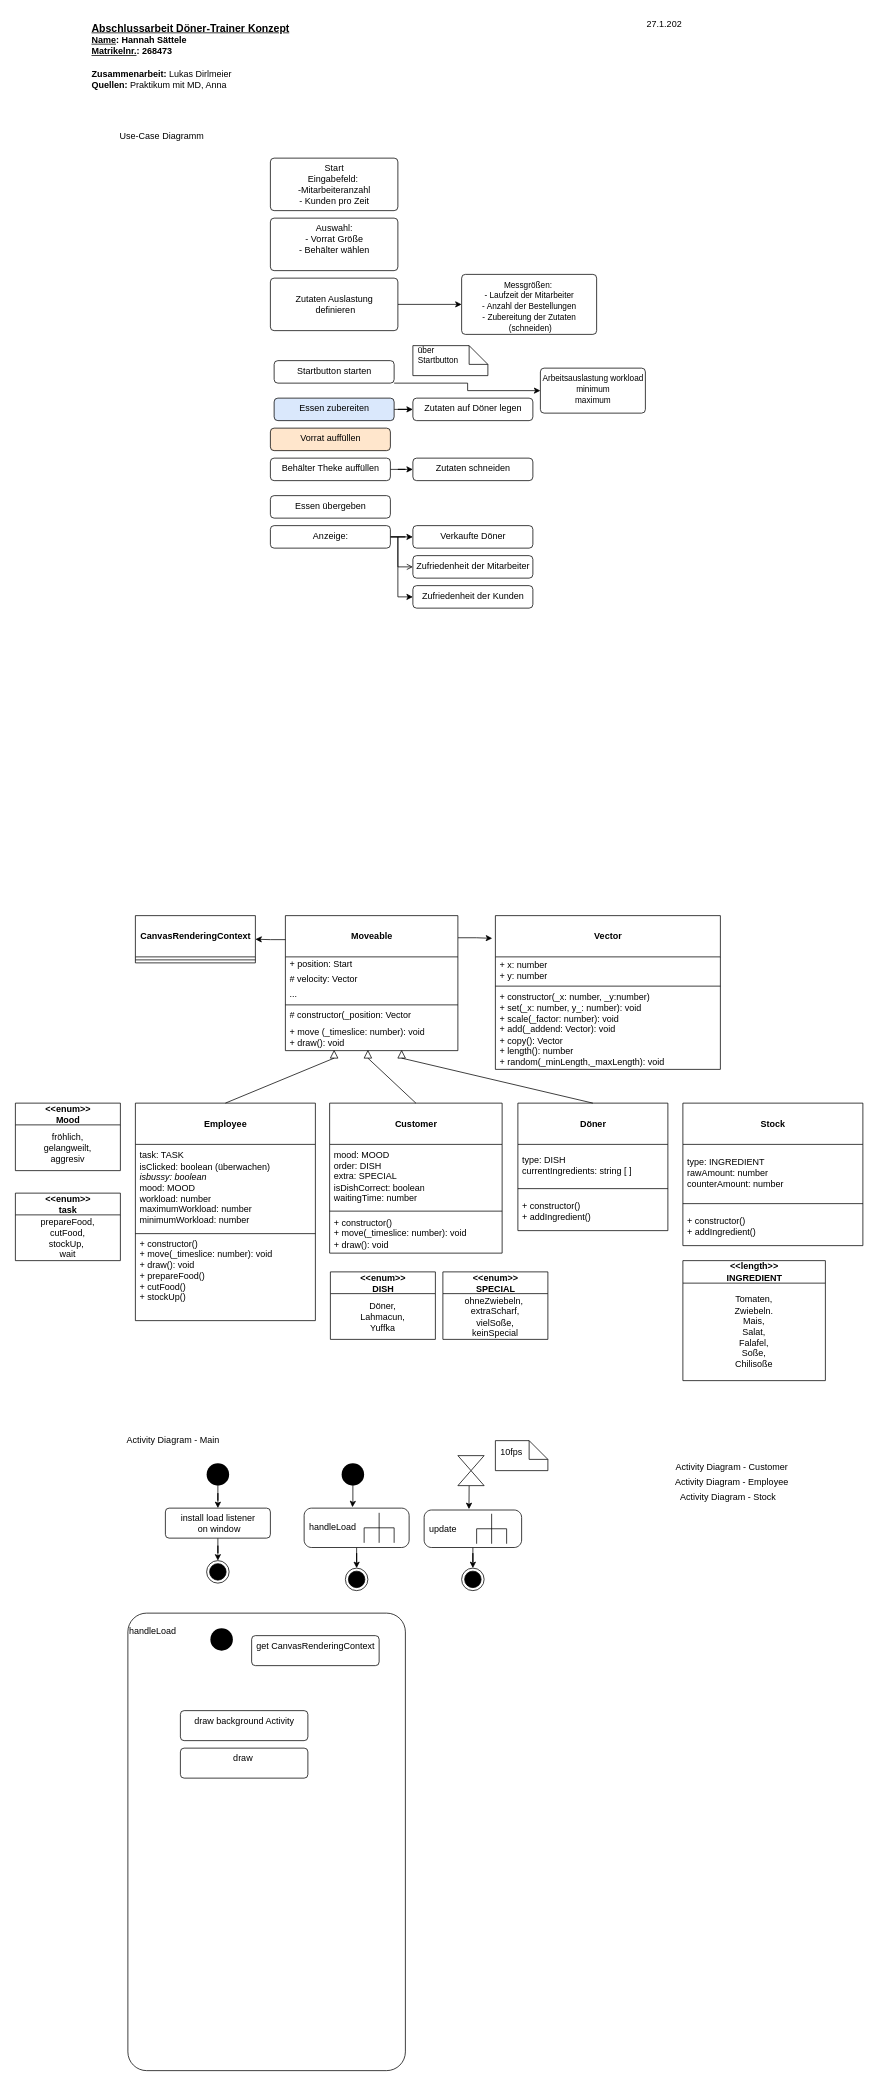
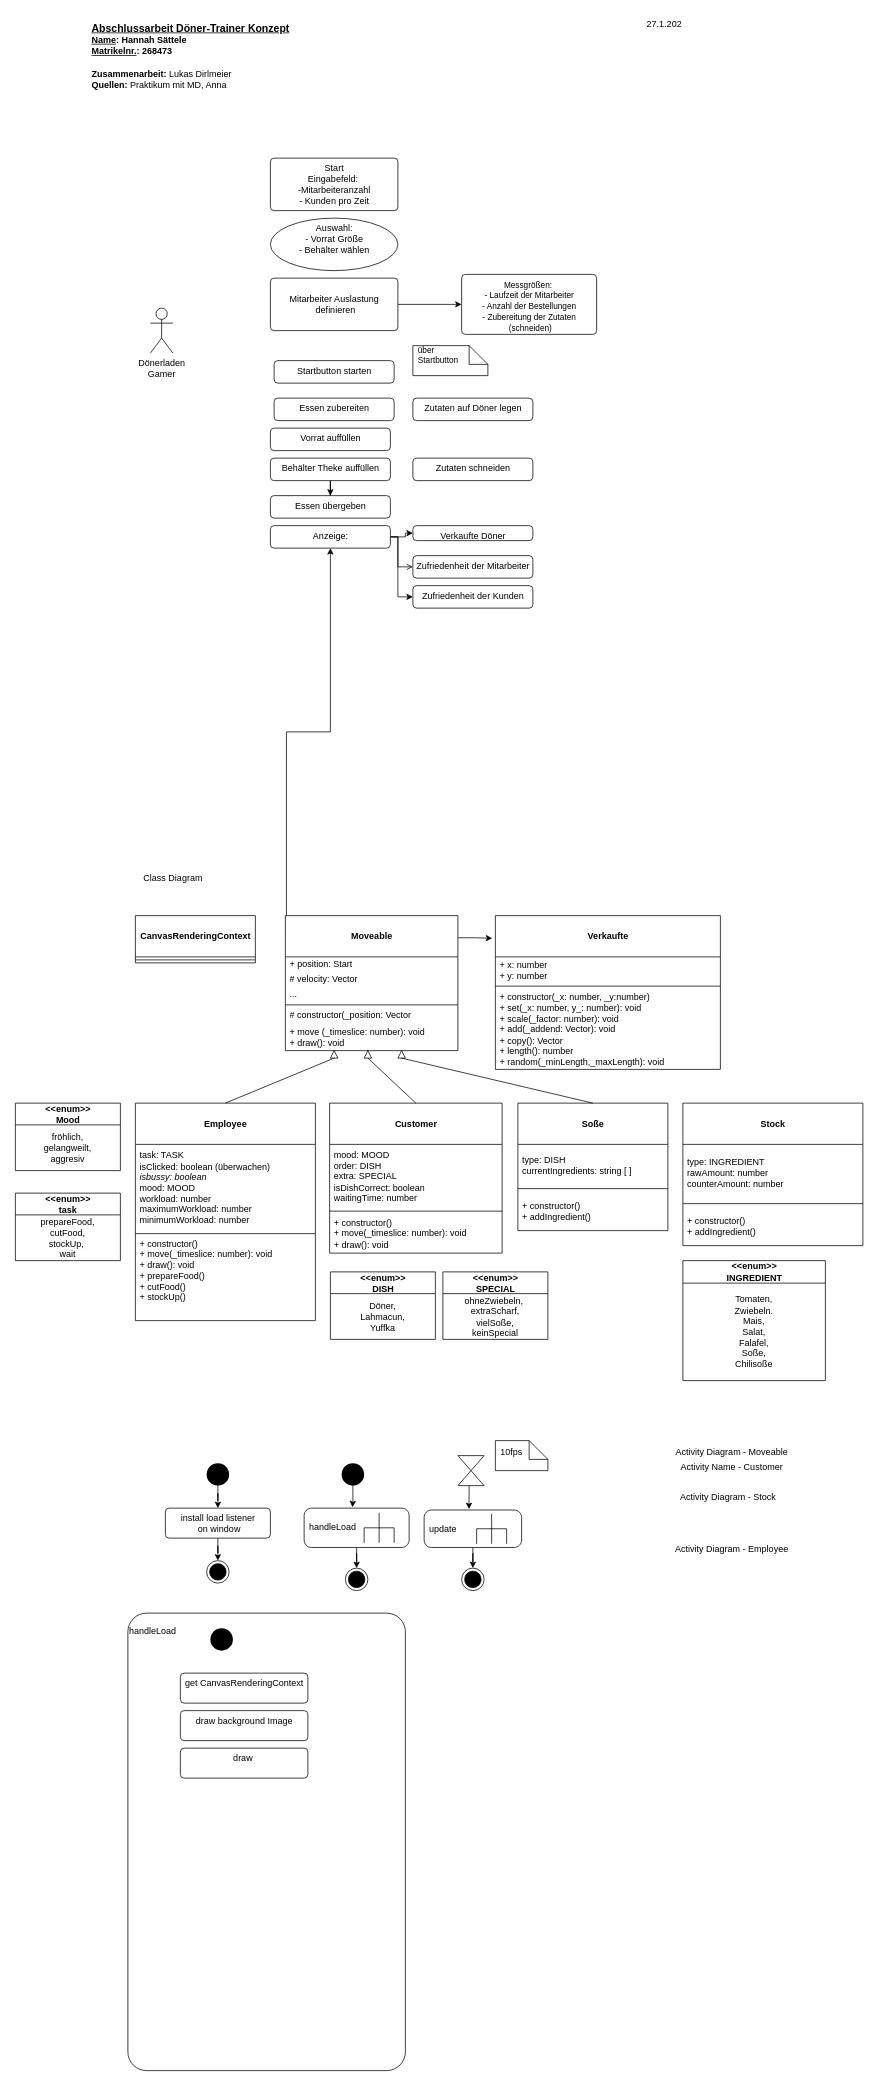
- <mxCell id="5" value="&lt;font style=&quot;font-size: 12px&quot;&gt;Use-Case Diagramm&lt;/font&gt;" style="text;html=1;align=center;verticalAlign=middle;resizable=0;points=[];autosize=1;strokeColor=none;fillColor=none;fontSize=14;" parent="1" vertex="1"><mxGeometry x="150" y="170" width="130" height="20" as="geometry" /></mxCell>
- <mxCell id="7" value="Auswahl:&lt;br&gt;- Vorrat Größe&lt;br&gt;- Behälter wählen" style="html=1;align=center;verticalAlign=top;rounded=1;absoluteArcSize=1;arcSize=10;dashed=0;" parent="1" vertex="1"><mxGeometry x="360" y="290" width="170" height="70" as="geometry" /></mxCell>
+ <mxCell id="7" value="Auswahl:&lt;br&gt;- Vorrat Größe&lt;br&gt;- Behälter wählen" style="ellipse;html=1;align=center;verticalAlign=top;absoluteArcSize=1;arcSize=10;dashed=0;" parent="1" vertex="1"><mxGeometry x="360" y="290" width="170" height="70" as="geometry" /></mxCell>
- <mxCell id="9" value="&lt;br&gt;Zutaten Auslastung&lt;br&gt;&amp;nbsp;definieren" style="html=1;align=center;verticalAlign=top;rounded=1;absoluteArcSize=1;arcSize=10;dashed=0;" parent="1" vertex="1"><mxGeometry x="360" y="370" width="170" height="70" as="geometry" /></mxCell>
+ <mxCell id="9" value="&lt;br&gt;Mitarbeiter Auslastung&lt;br&gt;&amp;nbsp;definieren" style="html=1;align=center;verticalAlign=top;rounded=1;absoluteArcSize=1;arcSize=10;dashed=0;" parent="1" vertex="1"><mxGeometry x="360" y="370" width="170" height="70" as="geometry" /></mxCell>
+ <mxCell id="2" value="Dönerladen&lt;br&gt;Gamer" style="shape=umlActor;verticalLabelPosition=bottom;verticalAlign=top;html=1;" parent="1" vertex="1"><mxGeometry x="200" y="410" width="30" height="60" as="geometry" /></mxCell>
- <mxCell id="11" style="edgeStyle=orthogonalEdgeStyle;rounded=0;orthogonalLoop=1;jettySize=auto;html=1;entryX=0;entryY=0.5;entryDx=0;entryDy=0;fontSize=12;" parent="1" source="12" target="90" edge="1"><mxGeometry relative="1" as="geometry"><Array as="points"><mxPoint x="623" y="510" /><mxPoint x="623" y="520" /></Array></mxGeometry></mxCell>
- <mxCell id="90" value="&lt;span style=&quot;font-size: 11px&quot;&gt;Arbeitsauslastung workload&lt;br&gt;minimum&lt;br&gt;maximum&lt;br&gt;&lt;/span&gt;" style="html=1;align=center;verticalAlign=top;rounded=1;absoluteArcSize=1;arcSize=10;dashed=0;" parent="1" vertex="1"><mxGeometry x="720" y="490" width="140" height="60" as="geometry" /></mxCell>
- <mxCell id="16" value="Essen zubereiten" style="html=1;align=center;verticalAlign=top;rounded=1;absoluteArcSize=1;arcSize=10;dashed=0;fillColor=#dae8fc;" parent="1" vertex="1"><mxGeometry x="365" y="530" width="160" height="30" as="geometry" /></mxCell>
+ <mxCell id="16" value="Essen zubereiten" style="html=1;align=center;verticalAlign=top;rounded=1;absoluteArcSize=1;arcSize=10;dashed=0;" parent="1" vertex="1"><mxGeometry x="365" y="530" width="160" height="30" as="geometry" /></mxCell>
- <mxCell id="15" value="" style="edgeStyle=orthogonalEdgeStyle;rounded=0;orthogonalLoop=1;jettySize=auto;html=1;fontSize=11;" parent="1" source="16" target="29" edge="1"><mxGeometry relative="1" as="geometry" /></mxCell>
- <mxCell id="17" value="Vorrat auffüllen" style="html=1;align=center;verticalAlign=top;rounded=1;absoluteArcSize=1;arcSize=10;dashed=0;fillColor=#ffe6cc;" parent="1" vertex="1"><mxGeometry x="360" y="570" width="160" height="30" as="geometry" /></mxCell>
+ <mxCell id="17" value="Vorrat auffüllen" style="html=1;align=center;verticalAlign=top;rounded=1;absoluteArcSize=1;arcSize=10;dashed=0;" parent="1" vertex="1"><mxGeometry x="360" y="570" width="160" height="30" as="geometry" /></mxCell>
- <mxCell id="18" value="" style="edgeStyle=orthogonalEdgeStyle;rounded=0;orthogonalLoop=1;jettySize=auto;html=1;fontSize=11;" parent="1" source="19" target="28" edge="1"><mxGeometry relative="1" as="geometry" /></mxCell>
+ <mxCell id="18" value="" style="edgeStyle=orthogonalEdgeStyle;rounded=0;orthogonalLoop=1;jettySize=auto;html=1;fontSize=11;" parent="1" source="19" target="20" edge="1"><mxGeometry relative="1" as="geometry" /></mxCell>
- <mxCell id="25" value="Verkaufte Döner" style="html=1;align=center;verticalAlign=top;rounded=1;absoluteArcSize=1;arcSize=10;dashed=0;" parent="1" vertex="1"><mxGeometry x="550" y="700" width="160" height="30" as="geometry" /></mxCell>
+ <mxCell id="25" value="Verkaufte Döner" style="html=1;align=center;verticalAlign=top;rounded=1;absoluteArcSize=1;arcSize=10;dashed=0;" parent="1" vertex="1"><mxGeometry x="550" y="700" width="160" height="20" as="geometry" /></mxCell>
+ <mxCell id="31" value="Class Diagram" style="text;html=1;align=center;verticalAlign=middle;resizable=0;points=[];autosize=1;strokeColor=none;fillColor=none;fontSize=12;" parent="1" vertex="1"><mxGeometry x="185" y="1160" width="90" height="20" as="geometry" /></mxCell>
- <mxCell id="43" value="&lt;br&gt;&lt;b&gt;Vector&lt;/b&gt;" style="swimlane;fontStyle=0;align=center;verticalAlign=top;childLayout=stackLayout;horizontal=1;startSize=55;horizontalStack=0;resizeParent=1;resizeParentMax=0;resizeLast=0;collapsible=0;marginBottom=0;html=1;fontSize=12;" parent="1" vertex="1"><mxGeometry x="660" y="1220" width="300" height="205" as="geometry" /></mxCell>
+ <mxCell id="43" value="&lt;br&gt;&lt;b&gt;Verkaufte&lt;/b&gt;" style="swimlane;fontStyle=0;align=center;verticalAlign=top;childLayout=stackLayout;horizontal=1;startSize=55;horizontalStack=0;resizeParent=1;resizeParentMax=0;resizeLast=0;collapsible=0;marginBottom=0;html=1;fontSize=12;" parent="1" vertex="1"><mxGeometry x="660" y="1220" width="300" height="205" as="geometry" /></mxCell>
- <mxCell id="35" style="edgeStyle=orthogonalEdgeStyle;rounded=0;orthogonalLoop=1;jettySize=auto;html=1;entryX=1;entryY=0.5;entryDx=0;entryDy=0;fontSize=12;exitX=0.006;exitY=0.178;exitDx=0;exitDy=0;exitPerimeter=0;" parent="1" source="36" target="32" edge="1"><mxGeometry relative="1" as="geometry" /></mxCell>
+ <mxCell id="35" style="edgeStyle=orthogonalEdgeStyle;rounded=0;orthogonalLoop=1;jettySize=auto;html=1;fontSize=12;exitX=0.006;exitY=0.178;exitDx=0;exitDy=0;exitPerimeter=0;" parent="1" source="36" target="24" edge="1"><mxGeometry relative="1" as="geometry" /></mxCell>
- <mxCell id="97" value="&lt;br&gt;&lt;b&gt;Döner&lt;/b&gt;" style="swimlane;fontStyle=0;align=center;verticalAlign=top;childLayout=stackLayout;horizontal=1;startSize=55;horizontalStack=0;resizeParent=1;resizeParentMax=0;resizeLast=0;collapsible=0;marginBottom=0;html=1;fontSize=12;" parent="1" vertex="1"><mxGeometry x="690" y="1470" width="200" height="170" as="geometry" /></mxCell>
+ <mxCell id="97" value="&lt;br&gt;&lt;b&gt;Soße&lt;/b&gt;" style="swimlane;fontStyle=0;align=center;verticalAlign=top;childLayout=stackLayout;horizontal=1;startSize=55;horizontalStack=0;resizeParent=1;resizeParentMax=0;resizeLast=0;collapsible=0;marginBottom=0;html=1;fontSize=12;" parent="1" vertex="1"><mxGeometry x="690" y="1470" width="200" height="170" as="geometry" /></mxCell>
- <mxCell id="95" value="&amp;lt;&amp;lt;length&amp;gt;&amp;gt;&lt;br&gt;INGREDIENT&lt;br&gt;" style="swimlane;fontStyle=1;align=center;verticalAlign=middle;childLayout=stackLayout;horizontal=1;startSize=30;horizontalStack=0;resizeParent=1;resizeParentMax=0;resizeLast=0;collapsible=0;marginBottom=0;html=1;fontSize=12;" parent="1" vertex="1"><mxGeometry x="910" y="1680" width="190" height="160" as="geometry" /></mxCell>
+ <mxCell id="95" value="&amp;lt;&amp;lt;enum&amp;gt;&amp;gt;&lt;br&gt;INGREDIENT&lt;br&gt;" style="swimlane;fontStyle=1;align=center;verticalAlign=middle;childLayout=stackLayout;horizontal=1;startSize=30;horizontalStack=0;resizeParent=1;resizeParentMax=0;resizeLast=0;collapsible=0;marginBottom=0;html=1;fontSize=12;" parent="1" vertex="1"><mxGeometry x="910" y="1680" width="190" height="160" as="geometry" /></mxCell>
- <mxCell id="60" value="Activity Diagram - Main" style="text;html=1;align=center;verticalAlign=middle;resizable=0;points=[];autosize=1;strokeColor=none;fillColor=none;fontSize=12;" parent="1" vertex="1"><mxGeometry x="160" y="1910" width="140" height="20" as="geometry" /></mxCell>
+ <mxCell id="59" value="Activity Diagram - Moveable" style="text;html=1;align=center;verticalAlign=middle;resizable=0;points=[];autosize=1;strokeColor=none;fillColor=none;fontSize=12;" parent="1" vertex="1"><mxGeometry x="890" y="1925" width="170" height="20" as="geometry" /></mxCell>
- <mxCell id="61" value="Activity Diagram - Customer" style="text;html=1;align=center;verticalAlign=middle;resizable=0;points=[];autosize=1;strokeColor=none;fillColor=none;fontSize=12;" parent="1" vertex="1"><mxGeometry x="890" y="1945" width="170" height="20" as="geometry" /></mxCell>
+ <mxCell id="61" value="Activity Name - Customer" style="text;html=1;align=center;verticalAlign=middle;resizable=0;points=[];autosize=1;strokeColor=none;fillColor=none;fontSize=12;" parent="1" vertex="1"><mxGeometry x="890" y="1945" width="170" height="20" as="geometry" /></mxCell>
- <mxCell id="62" value="Activity Diagram - Employee" style="text;html=1;align=center;verticalAlign=middle;resizable=0;points=[];autosize=1;strokeColor=none;fillColor=none;fontSize=12;" parent="1" vertex="1"><mxGeometry x="890" y="1965" width="170" height="20" as="geometry" /></mxCell>
+ <mxCell id="62" value="Activity Diagram - Employee" style="text;html=1;align=center;verticalAlign=middle;resizable=0;points=[];autosize=1;strokeColor=none;fillColor=none;fontSize=12;" parent="1" vertex="1"><mxGeometry x="890" y="2055" width="170" height="20" as="geometry" /></mxCell>
- <mxCell id="71" value="get CanvasRenderingContext" style="html=1;align=center;verticalAlign=top;rounded=1;absoluteArcSize=1;arcSize=10;dashed=0;fontSize=12;" parent="1" vertex="1"><mxGeometry x="335" y="2180" width="170" height="40" as="geometry" /></mxCell>
+ <mxCell id="71" value="get CanvasRenderingContext" style="html=1;align=center;verticalAlign=top;rounded=1;absoluteArcSize=1;arcSize=10;dashed=0;fontSize=12;" parent="1" vertex="1"><mxGeometry x="240" y="2230" width="170" height="40" as="geometry" /></mxCell>
- <mxCell id="72" value="draw background Activity" style="html=1;align=center;verticalAlign=top;rounded=1;absoluteArcSize=1;arcSize=10;dashed=0;fontSize=12;" parent="1" vertex="1"><mxGeometry x="240" y="2280" width="170" height="40" as="geometry" /></mxCell>
+ <mxCell id="72" value="draw background Image" style="html=1;align=center;verticalAlign=top;rounded=1;absoluteArcSize=1;arcSize=10;dashed=0;fontSize=12;" parent="1" vertex="1"><mxGeometry x="240" y="2280" width="170" height="40" as="geometry" /></mxCell>
